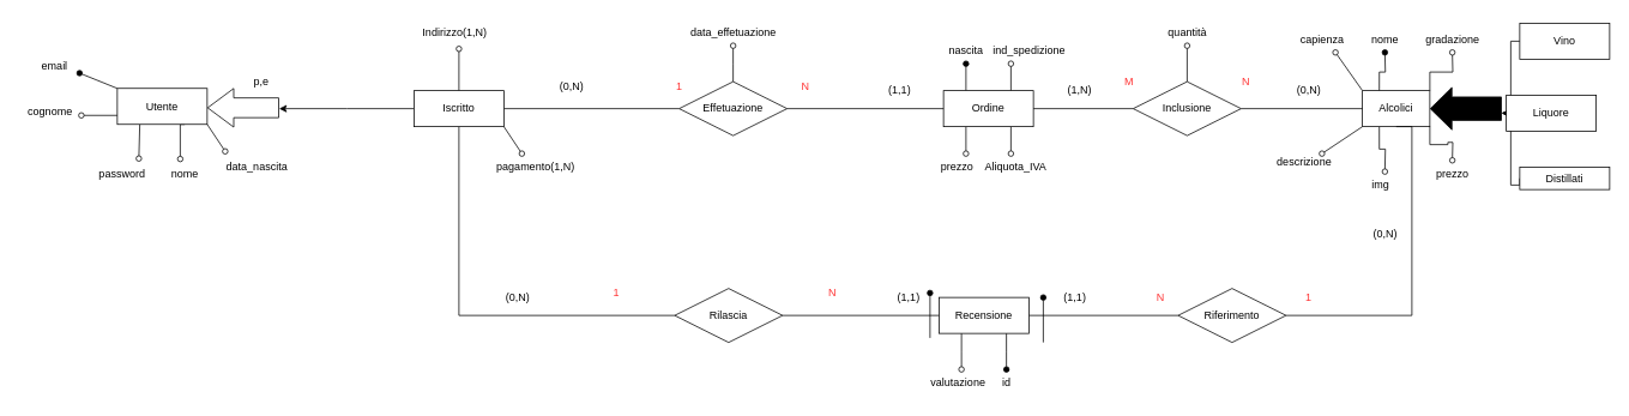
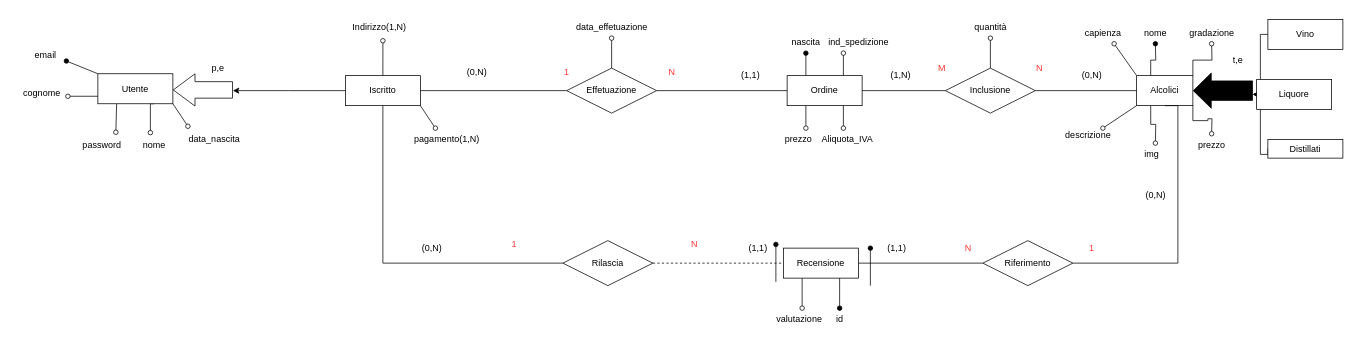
+ <mxCell id="81" value="t,e" style="text;html=1;align=center;verticalAlign=middle;resizable=0;points=[];autosize=1;strokeColor=none;fillColor=none;" vertex="1" parent="1"><mxGeometry x="1630" y="65" width="40" height="30" as="geometry" /></mxCell>
- <mxCell id="64" style="edgeStyle=orthogonalEdgeStyle;rounded=0;orthogonalLoop=1;jettySize=auto;html=1;exitX=1;exitY=0.5;exitDx=0;exitDy=0;entryX=0;entryY=0.5;entryDx=0;entryDy=0;endArrow=none;endFill=0;" edge="1" parent="1" source="66" target="60"><mxGeometry relative="1" as="geometry" /></mxCell>
+ <mxCell id="64" style="edgeStyle=orthogonalEdgeStyle;rounded=0;orthogonalLoop=1;jettySize=auto;html=1;exitX=1;exitY=0.5;exitDx=0;exitDy=0;entryX=0;entryY=0.5;entryDx=0;entryDy=0;endArrow=none;endFill=0;dashed=1;" edge="1" parent="1" source="66" target="60"><mxGeometry relative="1" as="geometry" /></mxCell>
